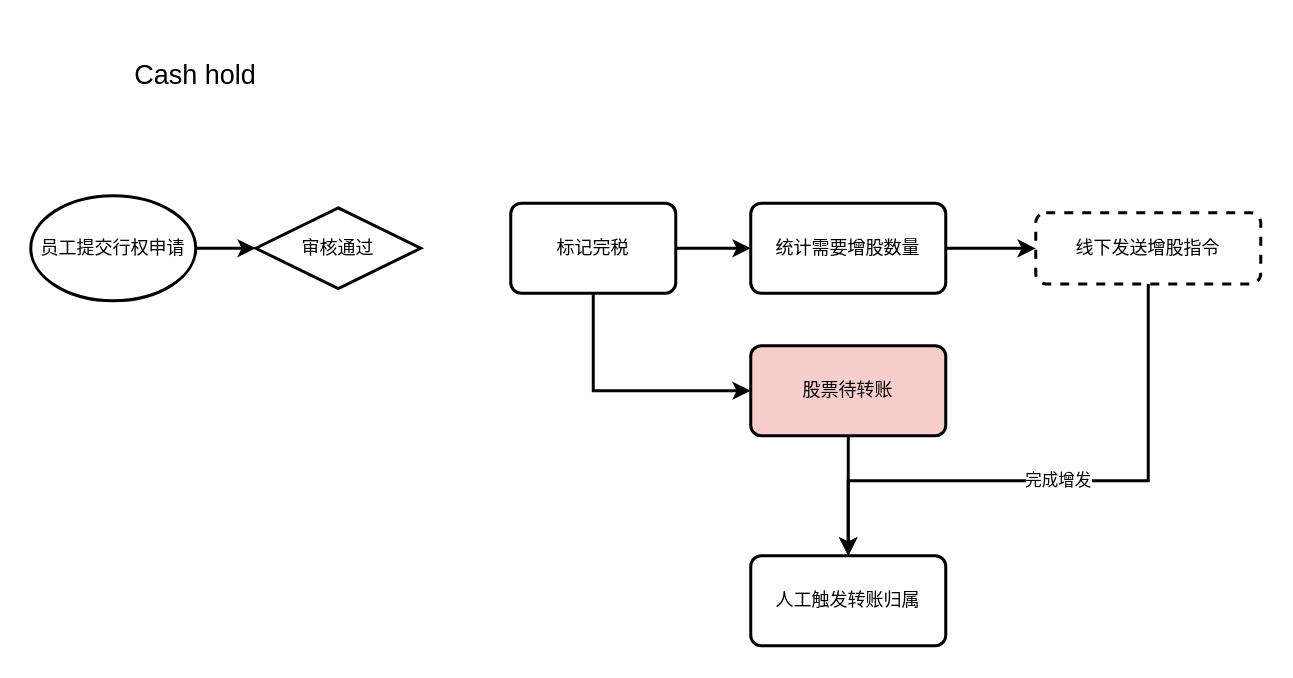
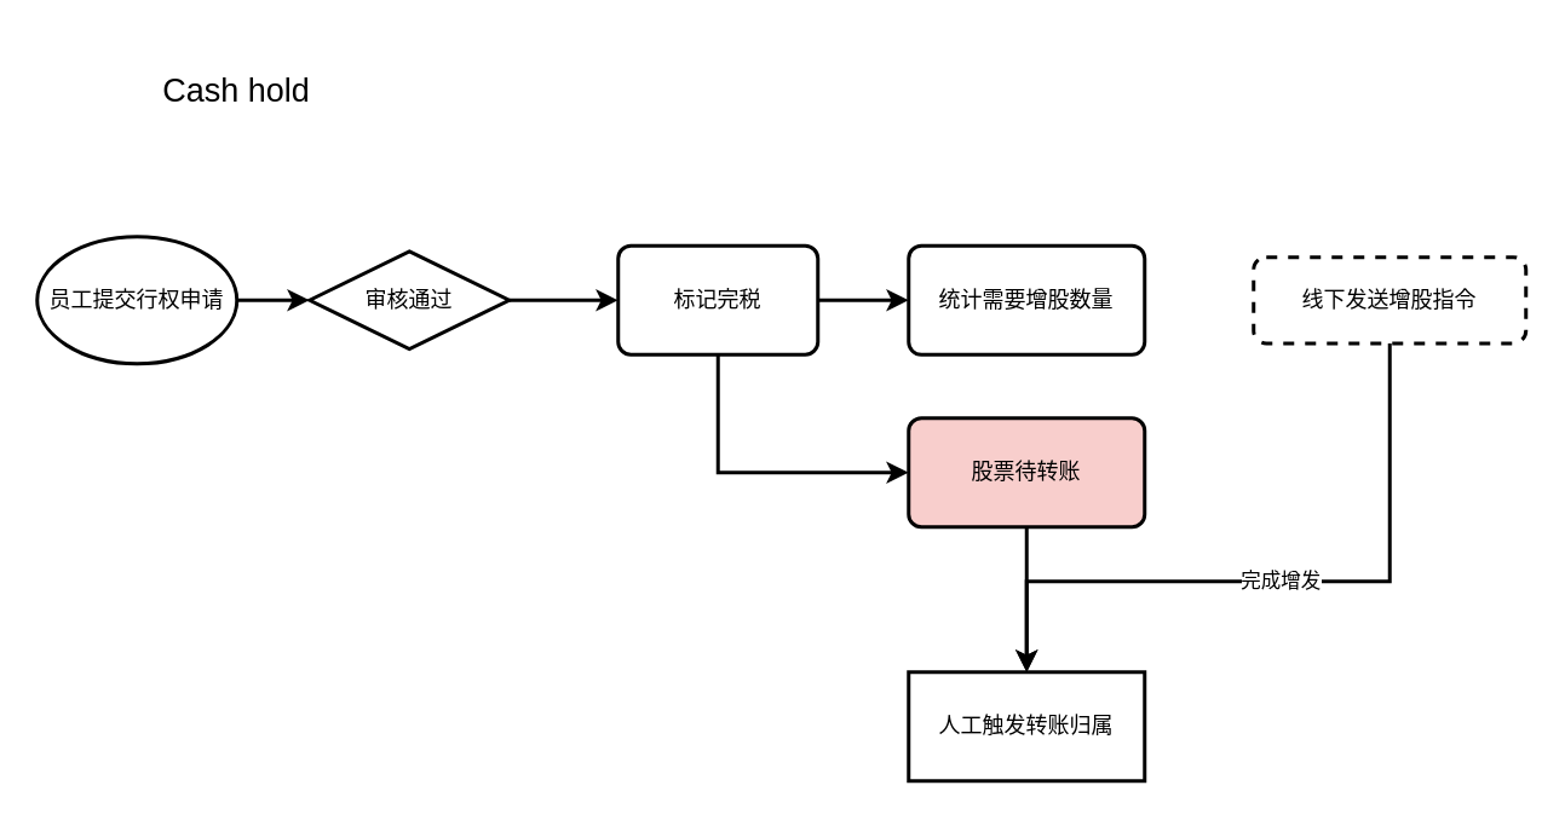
+ <mxCell id="5" style="edgeStyle=orthogonalEdgeStyle;rounded=0;orthogonalLoop=1;jettySize=auto;html=1;exitX=1;exitY=0.5;exitDx=0;exitDy=0;entryX=0;entryY=0.5;entryDx=0;entryDy=0;strokeWidth=2;" parent="1" source="6" target="9" edge="1"><mxGeometry relative="1" as="geometry" /></mxCell>
- <mxCell id="12" style="edgeStyle=orthogonalEdgeStyle;rounded=0;orthogonalLoop=1;jettySize=auto;html=1;strokeWidth=2;" edge="1" parent="1" source="13" target="11"><mxGeometry relative="1" as="geometry" /></mxCell>
- <mxCell id="16" value="人工触发转账归属" style="rounded=1;whiteSpace=wrap;html=1;absoluteArcSize=1;arcSize=14;strokeWidth=2;" vertex="1" parent="1"><mxGeometry x="500" y="370" width="130" height="60" as="geometry" /></mxCell>
+ <mxCell id="16" value="人工触发转账归属" style="whiteSpace=wrap;html=1;absoluteArcSize=1;arcSize=14;strokeWidth=2;rounded=0;" vertex="1" parent="1"><mxGeometry x="500" y="370" width="130" height="60" as="geometry" /></mxCell>
